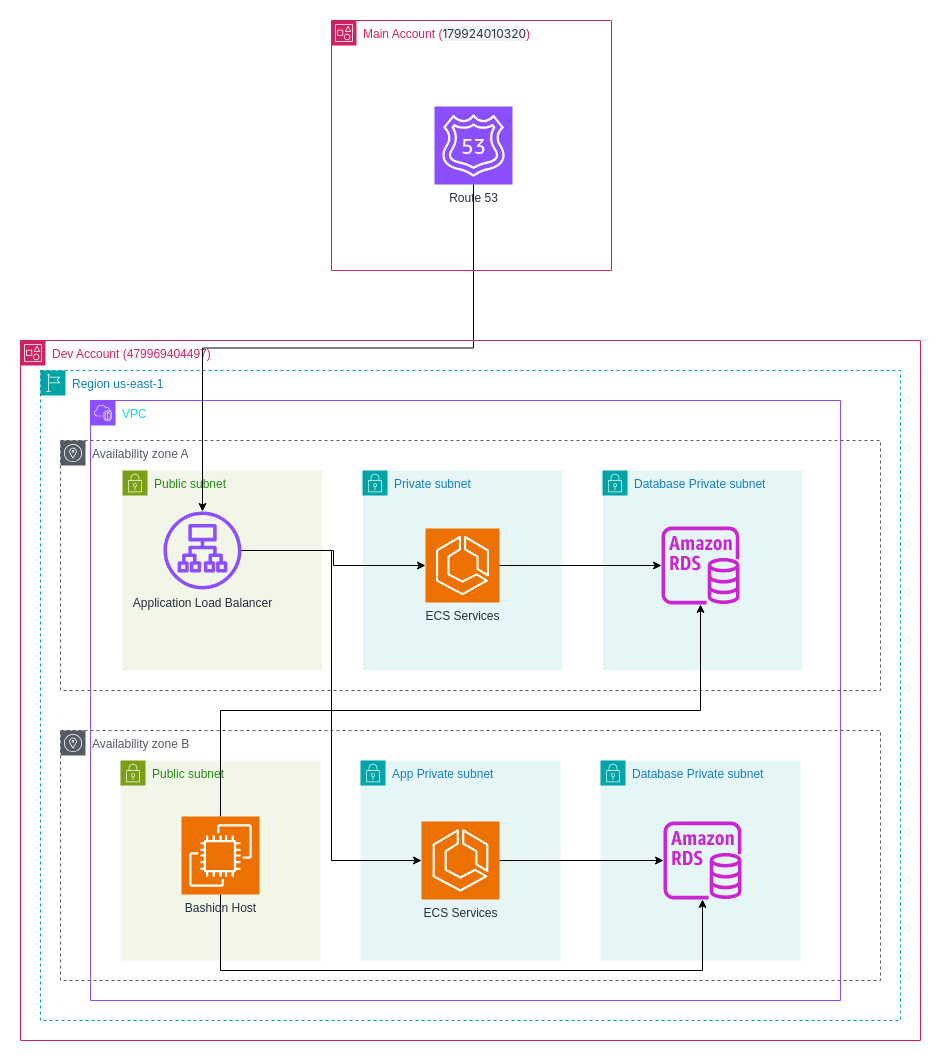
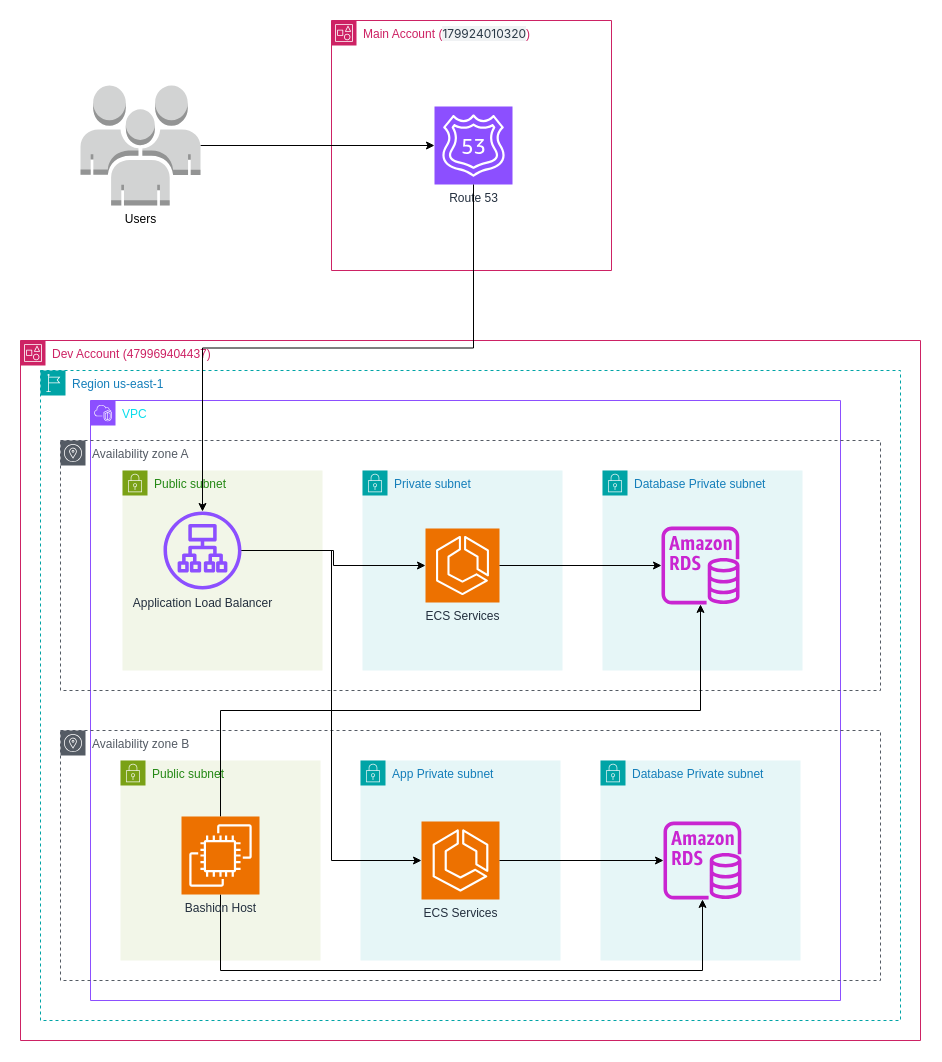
+ <mxCell id="29" value="Users&lt;div&gt;&lt;br&gt;&lt;/div&gt;" style="outlineConnect=0;dashed=0;verticalLabelPosition=bottom;verticalAlign=top;align=center;html=1;shape=mxgraph.aws3.users;fillColor=#D2D3D3;gradientColor=none;" vertex="1" parent="1"><mxGeometry x="80" y="85" width="120" height="120" as="geometry" /></mxCell>
+ <mxCell id="28" style="edgeStyle=orthogonalEdgeStyle;rounded=0;orthogonalLoop=1;jettySize=auto;html=1;" edge="1" parent="1" source="29" target="3"><mxGeometry relative="1" as="geometry" /></mxCell>
- <mxCell id="4" value="Dev Account (479969404497)&amp;nbsp;" style="points=[[0,0],[0.25,0],[0.5,0],[0.75,0],[1,0],[1,0.25],[1,0.5],[1,0.75],[1,1],[0.75,1],[0.5,1],[0.25,1],[0,1],[0,0.75],[0,0.5],[0,0.25]];outlineConnect=0;gradientColor=none;html=1;whiteSpace=wrap;fontSize=12;fontStyle=0;container=1;pointerEvents=0;collapsible=0;recursiveResize=0;shape=mxgraph.aws4.group;grIcon=mxgraph.aws4.group_account;strokeColor=#CD2264;fillColor=none;verticalAlign=top;align=left;spacingLeft=30;fontColor=#CD2264;dashed=0;" vertex="1" parent="1"><mxGeometry x="20" y="340" width="900" height="700" as="geometry" /></mxCell>
+ <mxCell id="4" value="Dev Account (479969404437)&amp;nbsp;" style="points=[[0,0],[0.25,0],[0.5,0],[0.75,0],[1,0],[1,0.25],[1,0.5],[1,0.75],[1,1],[0.75,1],[0.5,1],[0.25,1],[0,1],[0,0.75],[0,0.5],[0,0.25]];outlineConnect=0;gradientColor=none;html=1;whiteSpace=wrap;fontSize=12;fontStyle=0;container=1;pointerEvents=0;collapsible=0;recursiveResize=0;shape=mxgraph.aws4.group;grIcon=mxgraph.aws4.group_account;strokeColor=#CD2264;fillColor=none;verticalAlign=top;align=left;spacingLeft=30;fontColor=#CD2264;dashed=0;" vertex="1" parent="1"><mxGeometry x="20" y="340" width="900" height="700" as="geometry" /></mxCell>
